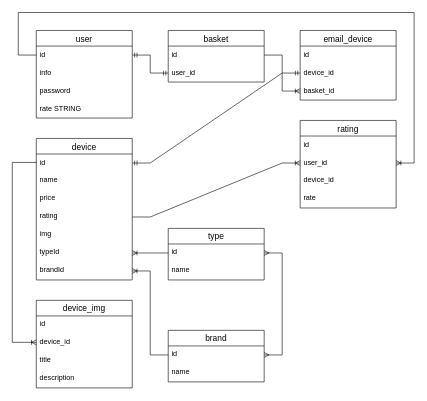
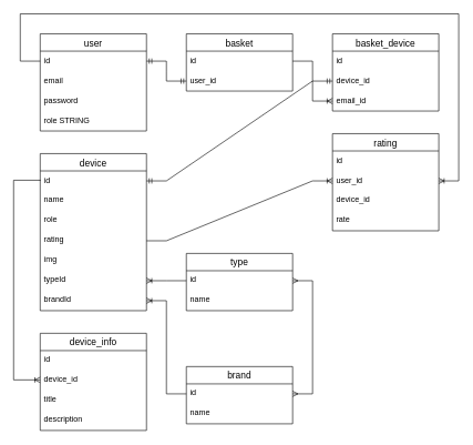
- <mxCell id="34" value="email_device" style="swimlane;fontStyle=0;childLayout=stackLayout;horizontal=1;startSize=26;horizontalStack=0;resizeParent=1;resizeParentMax=0;resizeLast=0;collapsible=1;marginBottom=0;align=center;fontSize=14;" parent="1" vertex="1"><mxGeometry x="500" y="50" width="160" height="116" as="geometry" /></mxCell>
+ <mxCell id="34" value="basket_device" style="swimlane;fontStyle=0;childLayout=stackLayout;horizontal=1;startSize=26;horizontalStack=0;resizeParent=1;resizeParentMax=0;resizeLast=0;collapsible=1;marginBottom=0;align=center;fontSize=14;" parent="1" vertex="1"><mxGeometry x="500" y="50" width="160" height="116" as="geometry" /></mxCell>
- <mxCell id="4" value="info" style="text;strokeColor=none;fillColor=none;spacingLeft=4;spacingRight=4;overflow=hidden;rotatable=0;points=[[0,0.5],[1,0.5]];portConstraint=eastwest;fontSize=12;" parent="2" vertex="1"><mxGeometry y="56" width="160" height="30" as="geometry" /></mxCell>
+ <mxCell id="4" value="email" style="text;strokeColor=none;fillColor=none;spacingLeft=4;spacingRight=4;overflow=hidden;rotatable=0;points=[[0,0.5],[1,0.5]];portConstraint=eastwest;fontSize=12;" parent="2" vertex="1"><mxGeometry y="56" width="160" height="30" as="geometry" /></mxCell>
- <mxCell id="37" value="basket_id" style="text;strokeColor=none;fillColor=none;spacingLeft=4;spacingRight=4;overflow=hidden;rotatable=0;points=[[0,0.5],[1,0.5]];portConstraint=eastwest;fontSize=12;" parent="34" vertex="1"><mxGeometry y="86" width="160" height="30" as="geometry" /></mxCell>
+ <mxCell id="37" value="email_id" style="text;strokeColor=none;fillColor=none;spacingLeft=4;spacingRight=4;overflow=hidden;rotatable=0;points=[[0,0.5],[1,0.5]];portConstraint=eastwest;fontSize=12;" parent="34" vertex="1"><mxGeometry y="86" width="160" height="30" as="geometry" /></mxCell>
- <mxCell id="6" value="rate STRING" style="text;strokeColor=none;fillColor=none;spacingLeft=4;spacingRight=4;overflow=hidden;rotatable=0;points=[[0,0.5],[1,0.5]];portConstraint=eastwest;fontSize=12;" parent="2" vertex="1"><mxGeometry y="116" width="160" height="30" as="geometry" /></mxCell>
+ <mxCell id="6" value="role STRING" style="text;strokeColor=none;fillColor=none;spacingLeft=4;spacingRight=4;overflow=hidden;rotatable=0;points=[[0,0.5],[1,0.5]];portConstraint=eastwest;fontSize=12;" parent="2" vertex="1"><mxGeometry y="116" width="160" height="30" as="geometry" /></mxCell>
- <mxCell id="14" value="price" style="text;strokeColor=none;fillColor=none;spacingLeft=4;spacingRight=4;overflow=hidden;rotatable=0;points=[[0,0.5],[1,0.5]];portConstraint=eastwest;fontSize=12;" parent="11" vertex="1"><mxGeometry y="86" width="160" height="30" as="geometry" /></mxCell>
+ <mxCell id="14" value="role" style="text;strokeColor=none;fillColor=none;spacingLeft=4;spacingRight=4;overflow=hidden;rotatable=0;points=[[0,0.5],[1,0.5]];portConstraint=eastwest;fontSize=12;" parent="11" vertex="1"><mxGeometry y="86" width="160" height="30" as="geometry" /></mxCell>
- <mxCell id="28" value="device_img" style="swimlane;fontStyle=0;childLayout=stackLayout;horizontal=1;startSize=26;horizontalStack=0;resizeParent=1;resizeParentMax=0;resizeLast=0;collapsible=1;marginBottom=0;align=center;fontSize=14;" parent="1" vertex="1"><mxGeometry x="60" y="500" width="160" height="146" as="geometry" /></mxCell>
+ <mxCell id="28" value="device_info" style="swimlane;fontStyle=0;childLayout=stackLayout;horizontal=1;startSize=26;horizontalStack=0;resizeParent=1;resizeParentMax=0;resizeLast=0;collapsible=1;marginBottom=0;align=center;fontSize=14;" parent="1" vertex="1"><mxGeometry x="60" y="500" width="160" height="146" as="geometry" /></mxCell>
